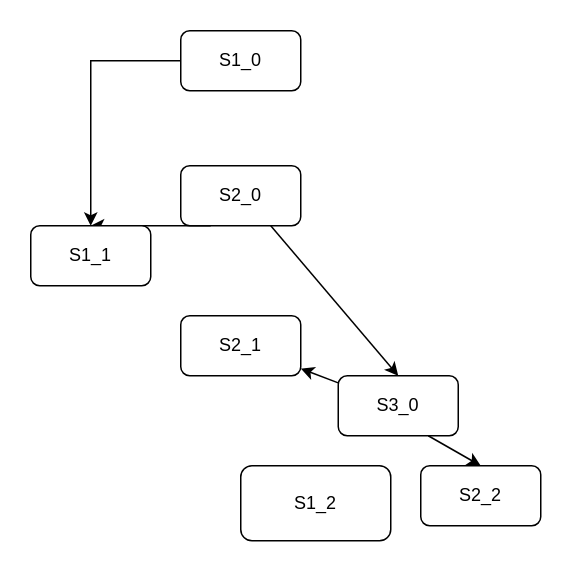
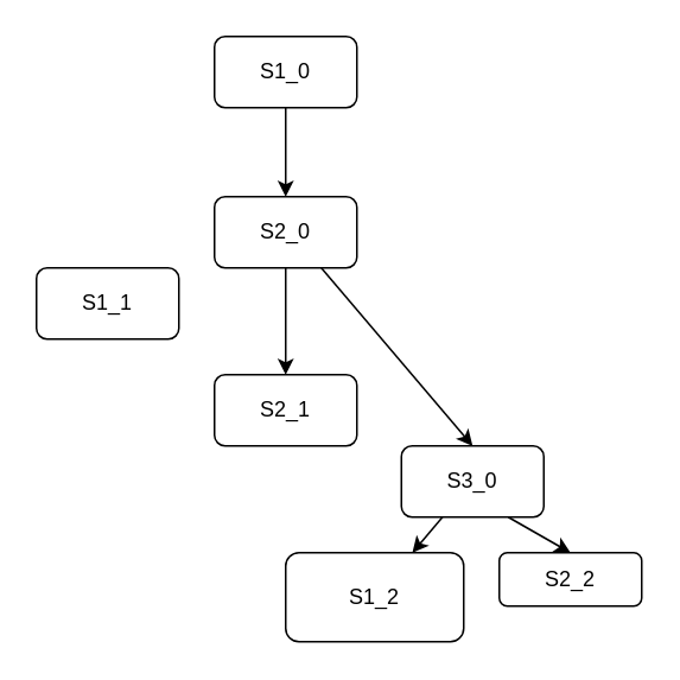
- <mxCell id="2" value="" style="edgeStyle=orthogonalEdgeStyle;rounded=0;orthogonalLoop=1;jettySize=auto;html=1;" edge="1" parent="1" source="3" target="13"><mxGeometry relative="1" as="geometry" /></mxCell>
+ <mxCell id="2" value="" style="edgeStyle=orthogonalEdgeStyle;rounded=0;orthogonalLoop=1;jettySize=auto;html=1;" edge="1" parent="1" source="3" target="7"><mxGeometry relative="1" as="geometry" /></mxCell>
- <mxCell id="5" style="rounded=0;orthogonalLoop=1;jettySize=auto;html=1;exitX=0.25;exitY=1;exitDx=0;exitDy=0;entryX=0.5;entryY=0;entryDx=0;entryDy=0;" edge="1" parent="1" source="7" target="13"><mxGeometry relative="1" as="geometry" /></mxCell>
+ <mxCell id="4" value="" style="edgeStyle=orthogonalEdgeStyle;rounded=0;orthogonalLoop=1;jettySize=auto;html=1;" edge="1" parent="1" source="7" target="8"><mxGeometry relative="1" as="geometry" /></mxCell>
- <mxCell id="9" value="" style="edgeStyle=none;rounded=0;orthogonalLoop=1;jettySize=auto;html=1;" edge="1" parent="1" source="11" target="8"><mxGeometry relative="1" as="geometry" /></mxCell>
+ <mxCell id="9" value="" style="edgeStyle=none;rounded=0;orthogonalLoop=1;jettySize=auto;html=1;" edge="1" parent="1" source="11" target="12"><mxGeometry relative="1" as="geometry" /></mxCell>
- <mxCell id="14" value="S2_2" style="rounded=1;whiteSpace=wrap;html=1;" vertex="1" parent="1"><mxGeometry x="280" y="310" width="80" height="40" as="geometry" /></mxCell>
+ <mxCell id="14" value="S2_2" style="rounded=1;whiteSpace=wrap;html=1;" vertex="1" parent="1"><mxGeometry x="280" y="310" width="80" height="30" as="geometry" /></mxCell>
